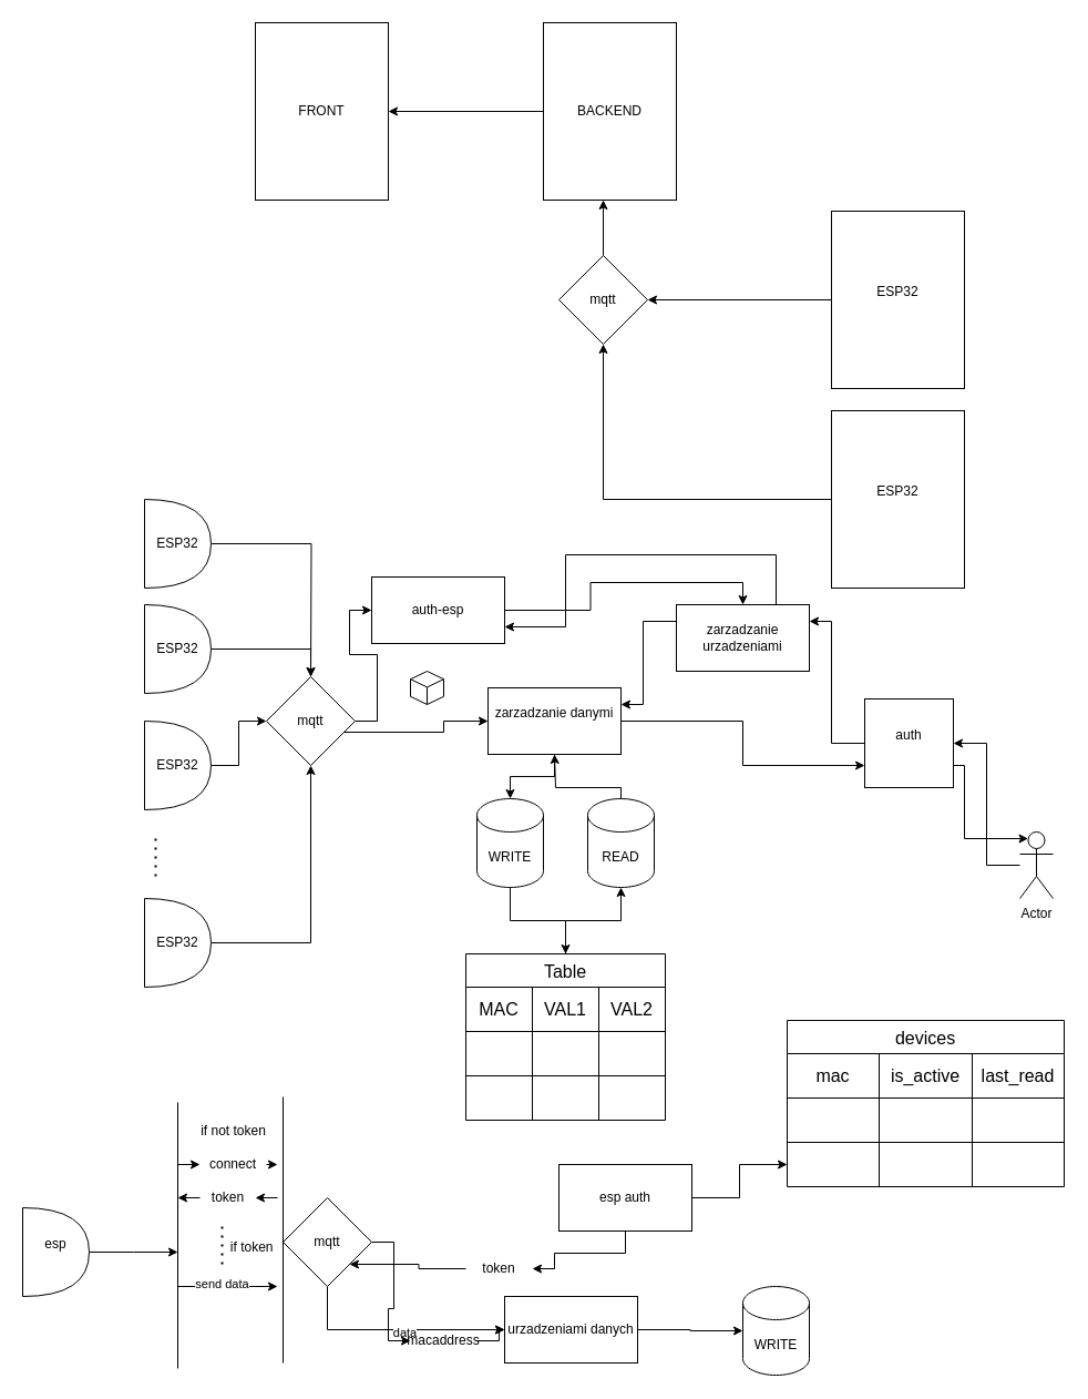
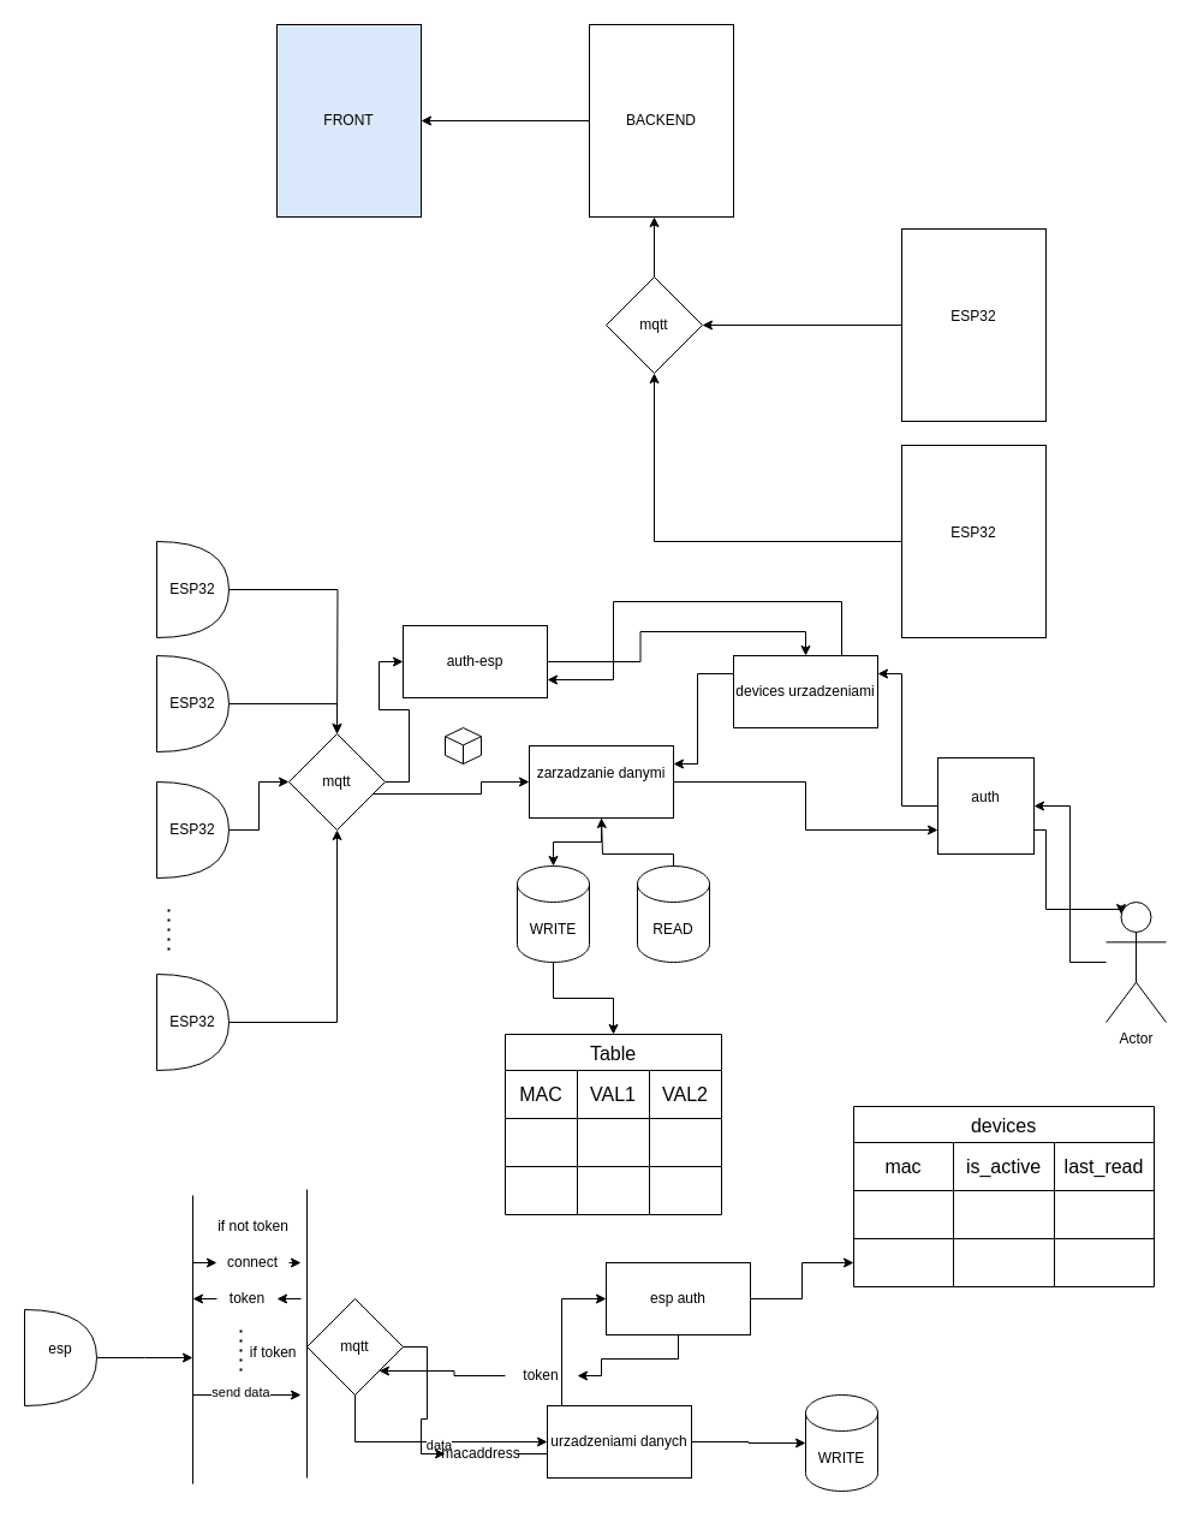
- <mxCell id="2" value="FRONT" style="rounded=0;whiteSpace=wrap;html=1;" parent="1" vertex="1"><mxGeometry x="230" y="20" width="120" height="160" as="geometry" /></mxCell>
+ <mxCell id="2" value="FRONT" style="rounded=0;whiteSpace=wrap;html=1;fillColor=#dae8fc;" parent="1" vertex="1"><mxGeometry x="230" y="20" width="120" height="160" as="geometry" /></mxCell>
- <mxCell id="52" value="&lt;div&gt;zarzadzanie urzadzeniami&lt;/div&gt;" style="rounded=0;whiteSpace=wrap;html=1;" parent="1" vertex="1"><mxGeometry x="610" y="545" width="120" height="60" as="geometry" /></mxCell>
+ <mxCell id="52" value="&lt;div&gt;devices urzadzeniami&lt;/div&gt;" style="rounded=0;whiteSpace=wrap;html=1;" parent="1" vertex="1"><mxGeometry x="610" y="545" width="120" height="60" as="geometry" /></mxCell>
- <mxCell id="33" value="Actor" style="shape=umlActor;verticalLabelPosition=bottom;verticalAlign=top;html=1;outlineConnect=0;" parent="1" vertex="1"><mxGeometry x="920" y="750" width="30" height="60" as="geometry" /></mxCell>
+ <mxCell id="33" value="Actor" style="shape=umlActor;verticalLabelPosition=bottom;verticalAlign=top;html=1;outlineConnect=0;" parent="1" vertex="1"><mxGeometry x="920" y="750" width="50" height="100" as="geometry" /></mxCell>
- <mxCell id="47" style="edgeStyle=orthogonalEdgeStyle;rounded=0;orthogonalLoop=1;jettySize=auto;html=1;entryX=0.5;entryY=1;entryDx=0;entryDy=0;entryPerimeter=0;" parent="1" source="17" target="45" edge="1"><mxGeometry relative="1" as="geometry" /></mxCell>
- <mxCell id="57" style="edgeStyle=orthogonalEdgeStyle;rounded=0;orthogonalLoop=1;jettySize=auto;html=1;" edge="1" parent="1" source="70" target="65"><mxGeometry relative="1" as="geometry" /></mxCell>
+ <mxCell id="57" style="edgeStyle=orthogonalEdgeStyle;rounded=0;orthogonalLoop=1;jettySize=auto;html=1;entryX=0;entryY=0.5;entryDx=0;entryDy=0;" edge="1" parent="1" source="70" target="64"><mxGeometry relative="1" as="geometry" /></mxCell>
